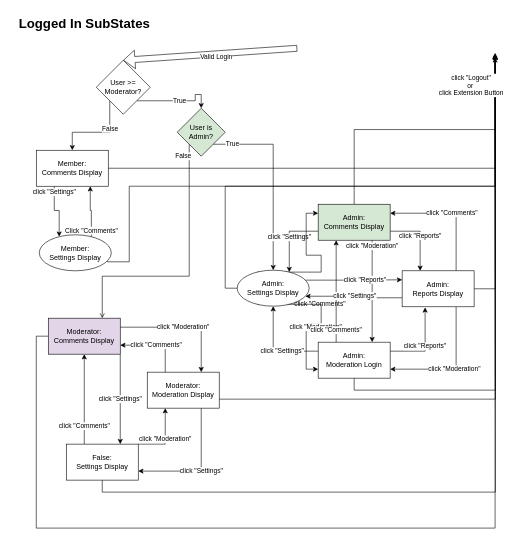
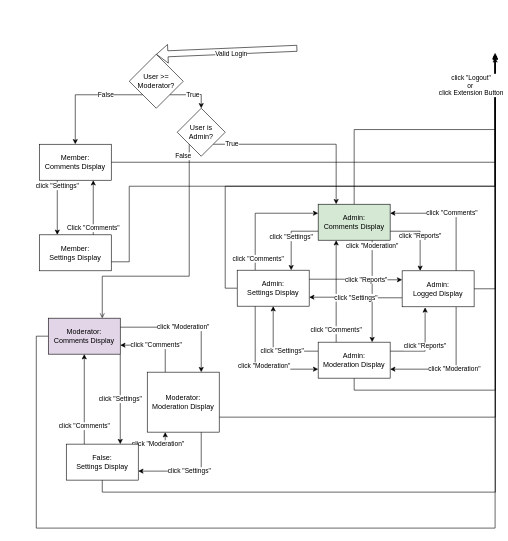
- <mxCell id="2" value="&lt;font style=&quot;font-size: 22px;&quot;&gt;Logged In SubStates&lt;/font&gt;" style="text;html=1;align=center;verticalAlign=middle;resizable=0;points=[];autosize=1;strokeColor=none;fillColor=none;fontStyle=1" parent="1" vertex="1"><mxGeometry x="20" y="20" width="240" height="40" as="geometry" /></mxCell>
- <mxCell id="8" value="User &amp;gt;= Moderator?" style="rhombus;whiteSpace=wrap;html=1;" vertex="1" parent="1"><mxGeometry x="160" y="100" width="90" height="90" as="geometry" /></mxCell>
+ <mxCell id="8" value="User &amp;gt;= Moderator?" style="rhombus;whiteSpace=wrap;html=1;" vertex="1" parent="1"><mxGeometry x="215" y="90" width="90" height="90" as="geometry" /></mxCell>
- <mxCell id="11" value="User is Admin?" style="rhombus;whiteSpace=wrap;html=1;fillColor=#d5e8d4;" vertex="1" parent="1"><mxGeometry x="295" y="180" width="80" height="80" as="geometry" /></mxCell>
+ <mxCell id="11" value="User is Admin?" style="rhombus;whiteSpace=wrap;html=1;" vertex="1" parent="1"><mxGeometry x="295" y="180" width="80" height="80" as="geometry" /></mxCell>
- <mxCell id="5" value="Member:&lt;br&gt;Comments Display" style="rounded=0;whiteSpace=wrap;html=1;" vertex="1" parent="1"><mxGeometry x="60" y="250" width="120" height="60" as="geometry" /></mxCell>
+ <mxCell id="5" value="Member:&lt;br&gt;Comments Display" style="rounded=0;whiteSpace=wrap;html=1;" vertex="1" parent="1"><mxGeometry x="65" y="240" width="120" height="60" as="geometry" /></mxCell>
- <mxCell id="14" value="Member:&lt;br&gt;Settings Display" style="ellipse;whiteSpace=wrap;html=1;" vertex="1" parent="1"><mxGeometry x="65" y="391" width="120" height="60" as="geometry" /></mxCell>
+ <mxCell id="14" value="Member:&lt;br&gt;Settings Display" style="rounded=0;whiteSpace=wrap;html=1;" vertex="1" parent="1"><mxGeometry x="65" y="391" width="120" height="60" as="geometry" /></mxCell>
- <mxCell id="10" value="True" style="edgeStyle=orthogonalEdgeStyle;rounded=0;orthogonalLoop=1;jettySize=auto;html=1;exitX=1;exitY=1;exitDx=0;exitDy=0;" edge="1" parent="1" source="11" target="37"><mxGeometry x="-0.803" relative="1" as="geometry"><mxPoint x="1" as="offset" /></mxGeometry></mxCell>
+ <mxCell id="10" value="True" style="edgeStyle=orthogonalEdgeStyle;rounded=0;orthogonalLoop=1;jettySize=auto;html=1;exitX=1;exitY=1;exitDx=0;exitDy=0;entryX=0.25;entryY=0;entryDx=0;entryDy=0;" edge="1" parent="1" source="11" target="31"><mxGeometry x="-0.803" relative="1" as="geometry"><mxPoint x="1" as="offset" /></mxGeometry></mxCell>
- <mxCell id="37" value="Admin:&lt;br&gt;Settings Display" style="ellipse;whiteSpace=wrap;html=1;" vertex="1" parent="1"><mxGeometry x="395" y="450" width="120" height="60" as="geometry" /></mxCell>
+ <mxCell id="37" value="Admin:&lt;br&gt;Settings Display" style="rounded=0;whiteSpace=wrap;html=1;" vertex="1" parent="1"><mxGeometry x="395" y="450" width="120" height="60" as="geometry" /></mxCell>
- <mxCell id="47" value="Admin:&lt;br&gt;Reports Display" style="rounded=0;whiteSpace=wrap;html=1;" vertex="1" parent="1"><mxGeometry x="670" y="451" width="120" height="60" as="geometry" /></mxCell>
+ <mxCell id="47" value="Admin:&lt;br&gt;Logged Display" style="rounded=0;whiteSpace=wrap;html=1;" vertex="1" parent="1"><mxGeometry x="670" y="451" width="120" height="60" as="geometry" /></mxCell>
- <mxCell id="42" value="Admin:&lt;br&gt;Moderation Login" style="rounded=0;whiteSpace=wrap;html=1;" vertex="1" parent="1"><mxGeometry x="530" y="570" width="120" height="60" as="geometry" /></mxCell>
+ <mxCell id="42" value="Admin:&lt;br&gt;Moderation Display" style="rounded=0;whiteSpace=wrap;html=1;" vertex="1" parent="1"><mxGeometry x="530" y="570" width="120" height="60" as="geometry" /></mxCell>
- <mxCell id="26" value="Moderator:&lt;br&gt;Moderation Display" style="rounded=0;whiteSpace=wrap;html=1;" vertex="1" parent="1"><mxGeometry x="245" y="620" width="120" height="60" as="geometry" /></mxCell>
+ <mxCell id="26" value="Moderator:&lt;br&gt;Moderation Display" style="rounded=0;whiteSpace=wrap;html=1;" vertex="1" parent="1"><mxGeometry x="245" y="620" width="120" height="100" as="geometry" /></mxCell>
